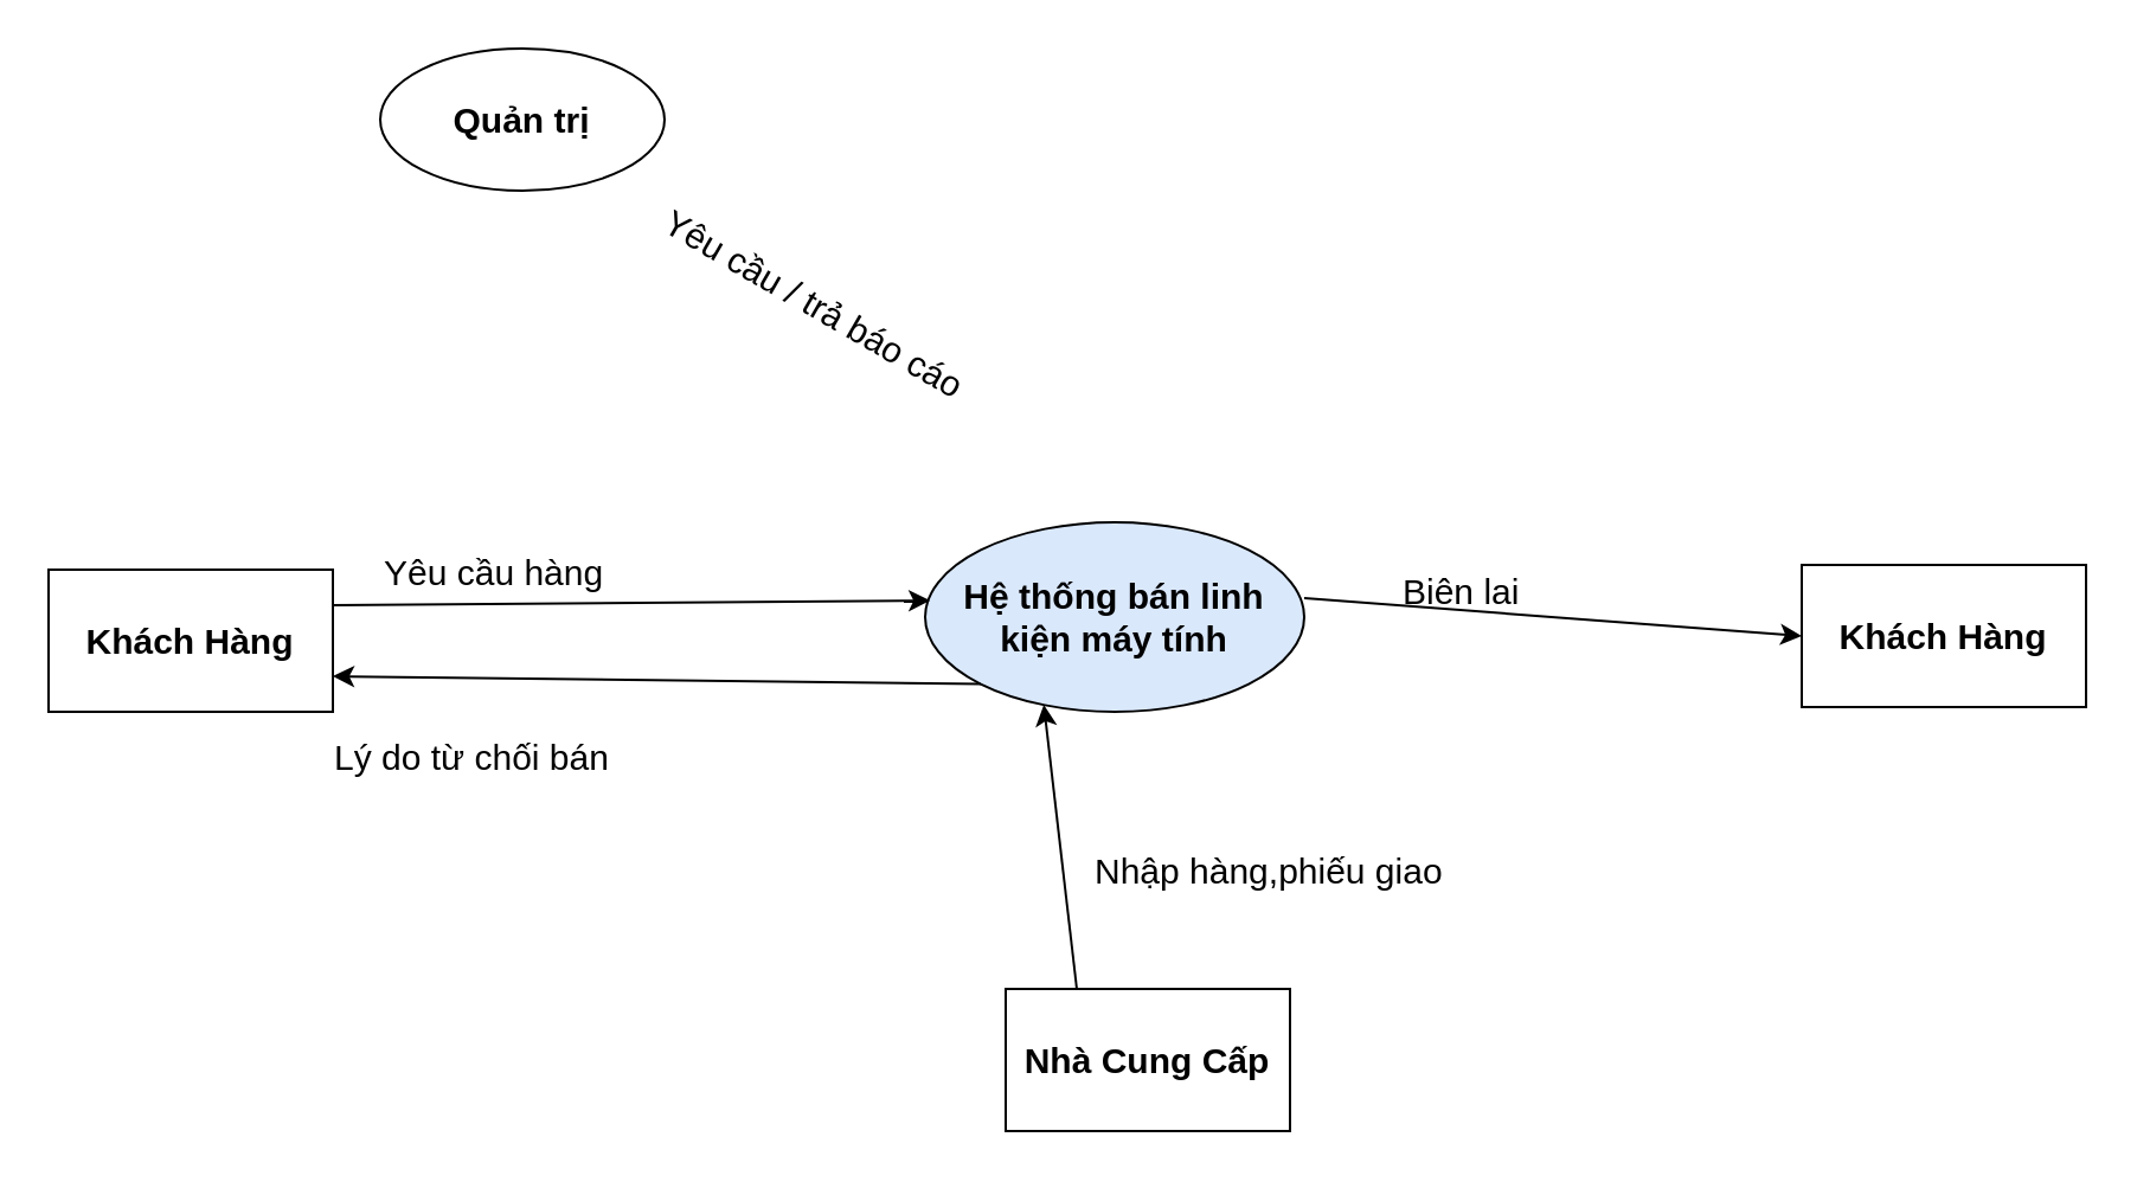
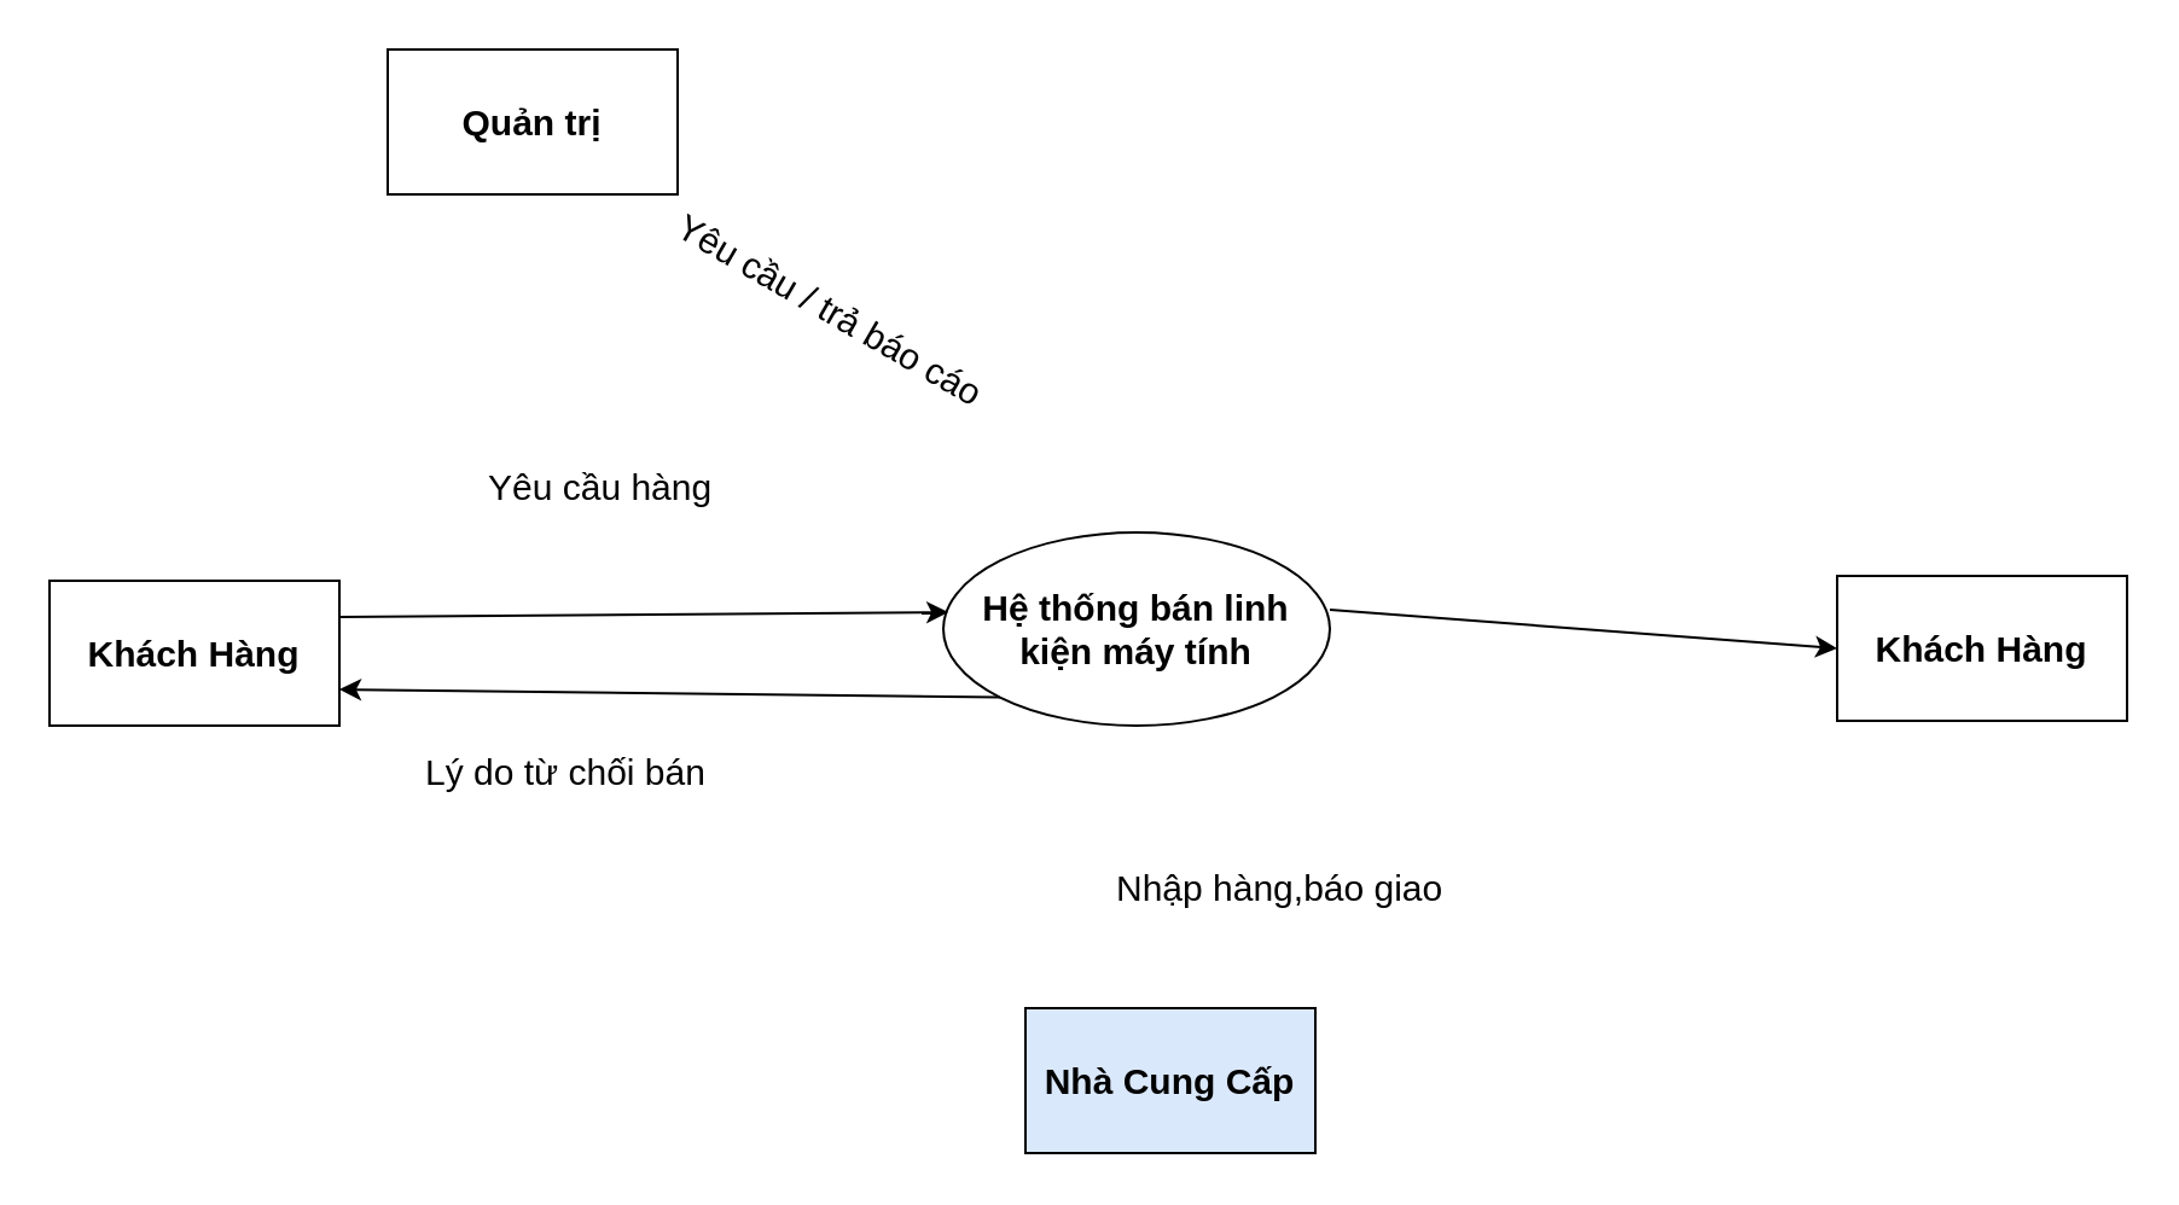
- <mxCell id="9" value="Quản trị" style="ellipse;whiteSpace=wrap;html=1;fontSize=15;fontStyle=1;" vertex="1" parent="1"><mxGeometry x="160" y="20" width="120" height="60" as="geometry" /></mxCell>
+ <mxCell id="9" value="Quản trị" style="rounded=0;whiteSpace=wrap;html=1;fontSize=15;fontStyle=1" vertex="1" parent="1"><mxGeometry x="160" y="20" width="120" height="60" as="geometry" /></mxCell>
- <mxCell id="5" value="Yêu cầu hàng" style="text;html=1;resizable=0;points=[];autosize=1;align=left;verticalAlign=top;spacingTop=-4;fontSize=15;" parent="1" vertex="1"><mxGeometry x="160" y="230" width="110" height="20" as="geometry" /></mxCell>
+ <mxCell id="5" value="Yêu cầu hàng" style="text;html=1;resizable=0;points=[];autosize=1;align=left;verticalAlign=top;spacingTop=-4;fontSize=15;" parent="1" vertex="1"><mxGeometry x="200" y="190" width="110" height="20" as="geometry" /></mxCell>
- <mxCell id="15" value="Biên lai" style="text;html=1;resizable=0;points=[];autosize=1;align=left;verticalAlign=top;spacingTop=-4;fontSize=15;" vertex="1" parent="1"><mxGeometry x="590" y="238" width="60" height="20" as="geometry" /></mxCell>
- <mxCell id="2" value="Hệ thống bán linh kiện máy tính&lt;br style=&quot;font-size: 15px;&quot;&gt;" style="ellipse;whiteSpace=wrap;html=1;fontSize=15;fontStyle=1;fillColor=#dae8fc;" parent="1" vertex="1"><mxGeometry x="390" y="220" width="160" height="80" as="geometry" /></mxCell>
+ <mxCell id="2" value="Hệ thống bán linh kiện máy tính&lt;br style=&quot;font-size: 15px;&quot;&gt;" style="ellipse;whiteSpace=wrap;html=1;fontSize=15;fontStyle=1" parent="1" vertex="1"><mxGeometry x="390" y="220" width="160" height="80" as="geometry" /></mxCell>
- <mxCell id="13" value="Lý do từ chối bán" style="text;html=1;resizable=0;points=[];autosize=1;align=left;verticalAlign=top;spacingTop=-4;fontSize=15;" vertex="1" parent="1"><mxGeometry x="139" y="308" width="130" height="20" as="geometry" /></mxCell>
+ <mxCell id="13" value="Lý do từ chối bán" style="text;html=1;resizable=0;points=[];autosize=1;align=left;verticalAlign=top;spacingTop=-4;fontSize=15;" vertex="1" parent="1"><mxGeometry x="174" y="308" width="130" height="20" as="geometry" /></mxCell>
- <mxCell id="17" value="" style="endArrow=classic;html=1;fontSize=15;entryX=0.313;entryY=0.963;entryDx=0;entryDy=0;entryPerimeter=0;exitX=0.25;exitY=0;exitDx=0;exitDy=0;" edge="1" parent="1" source="8" target="2"><mxGeometry width="50" height="50" relative="1" as="geometry"><mxPoint x="390" y="410" as="sourcePoint" /><mxPoint x="440" y="360" as="targetPoint" /></mxGeometry></mxCell>
- <mxCell id="16" value="Nhập hàng,phiếu giao" style="text;html=1;resizable=0;points=[];autosize=1;align=left;verticalAlign=top;spacingTop=-4;fontSize=15;" vertex="1" parent="1"><mxGeometry x="460" y="355.5" width="160" height="20" as="geometry" /></mxCell>
+ <mxCell id="16" value="Nhập hàng,báo giao" style="text;html=1;resizable=0;points=[];autosize=1;align=left;verticalAlign=top;spacingTop=-4;fontSize=15;" vertex="1" parent="1"><mxGeometry x="460" y="355.5" width="160" height="20" as="geometry" /></mxCell>
- <mxCell id="8" value="Nhà Cung Cấp" style="rounded=0;whiteSpace=wrap;html=1;fontSize=15;fontStyle=1" vertex="1" parent="1"><mxGeometry x="424" y="417" width="120" height="60" as="geometry" /></mxCell>
+ <mxCell id="8" value="Nhà Cung Cấp" style="rounded=0;whiteSpace=wrap;html=1;fontSize=15;fontStyle=1;fillColor=#dae8fc;" vertex="1" parent="1"><mxGeometry x="424" y="417" width="120" height="60" as="geometry" /></mxCell>
